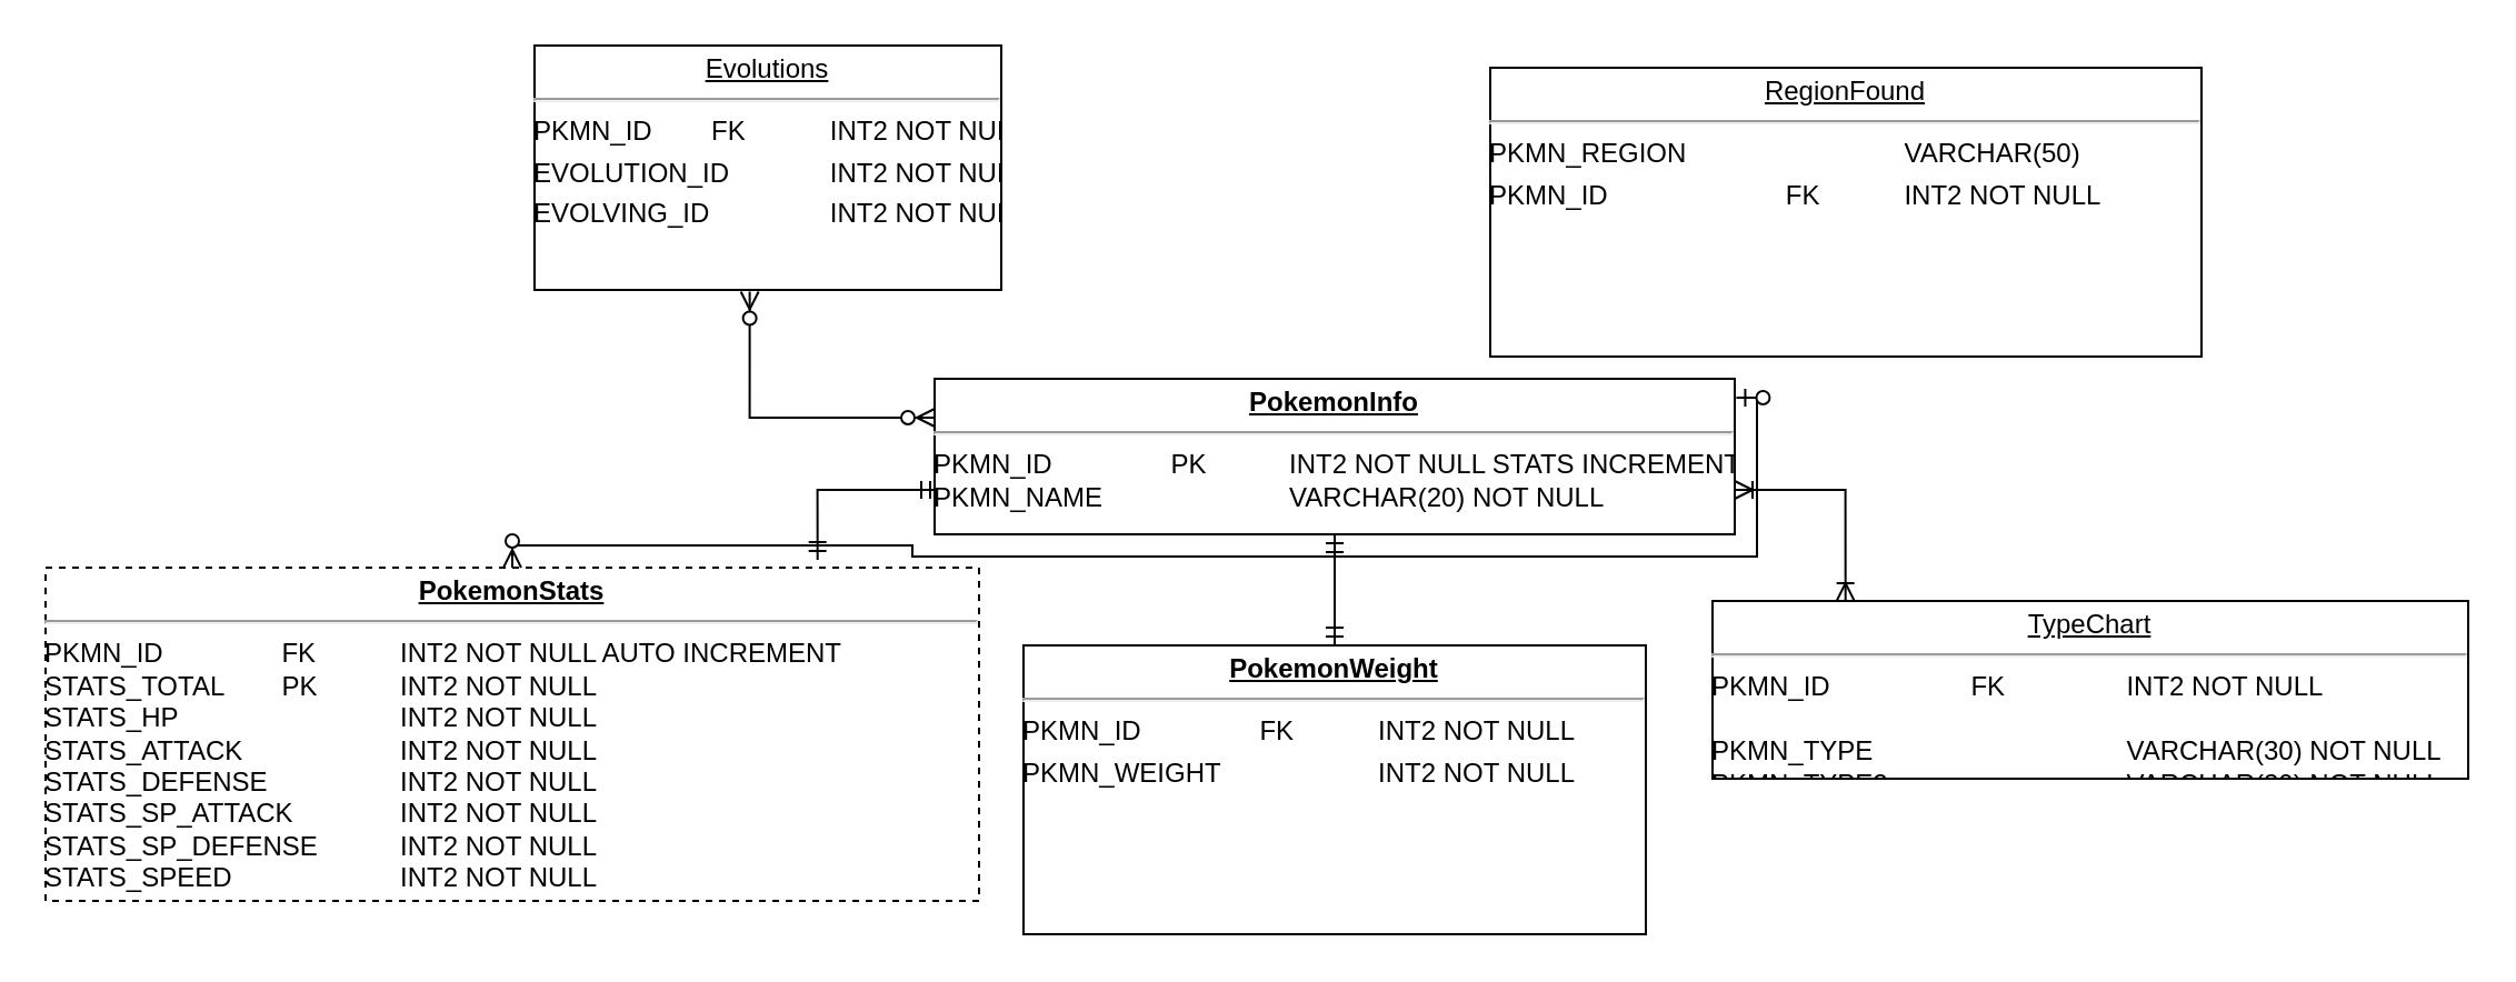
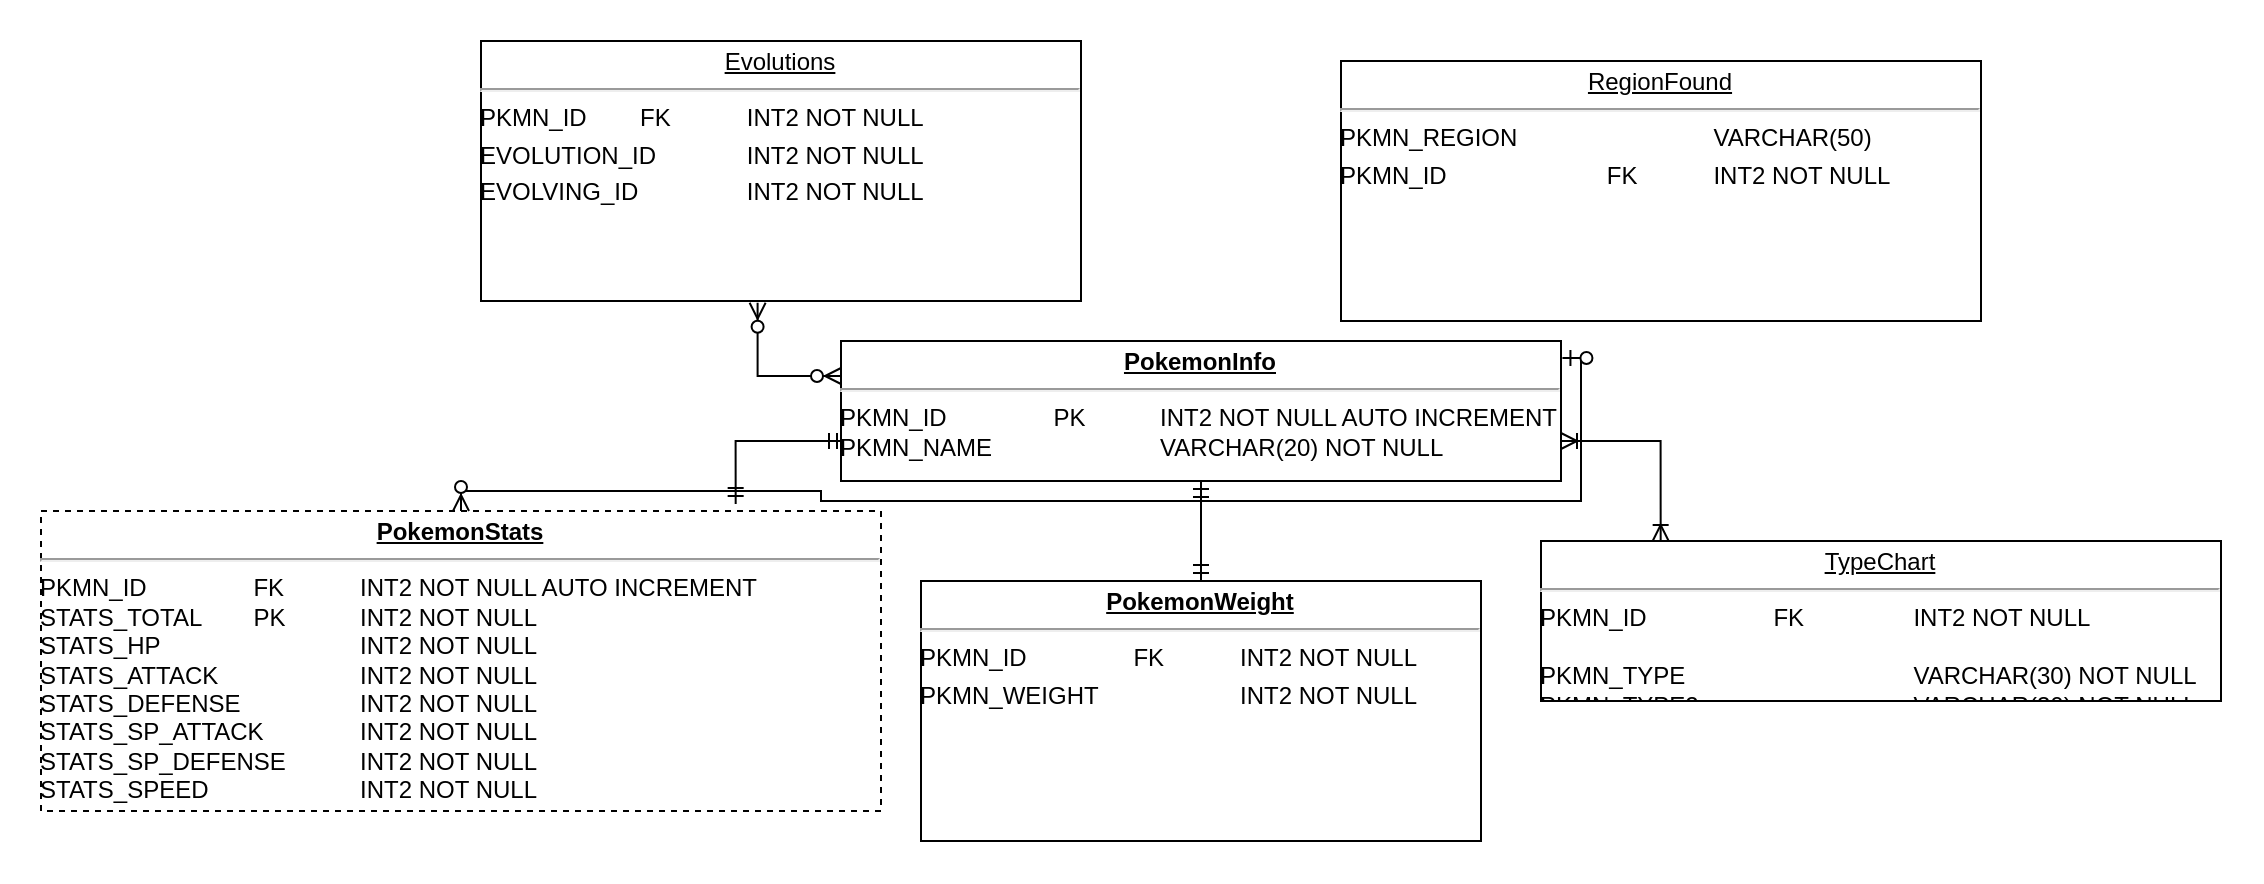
- <mxCell id="7" value="&lt;p style=&quot;text-align: center; margin: 4px 0px 0px; text-decoration: underline;&quot;&gt;Evolutions&lt;/p&gt;&lt;hr&gt;&lt;p style=&quot;margin: 4px 0px 0px;&quot;&gt;PKMN_ID&lt;span style=&quot;white-space: pre&quot;&gt;&#09;&lt;/span&gt;FK&lt;span style=&quot;white-space: pre;&quot;&gt;&#09;&lt;/span&gt;&lt;span style=&quot;white-space: pre;&quot;&gt;&#09;&lt;/span&gt;INT2 NOT NULL&lt;/p&gt;&lt;p style=&quot;margin: 4px 0px 0px;&quot;&gt;EVOLUTION_ID&lt;span style=&quot;white-space: pre;&quot;&gt;&#09;&lt;/span&gt;&lt;span style=&quot;white-space: pre;&quot;&gt;&#09;&lt;/span&gt;INT2 NOT NULL&lt;/p&gt;&lt;p style=&quot;margin: 4px 0px 0px;&quot;&gt;EVOLVING_ID&lt;span style=&quot;white-space: pre;&quot;&gt;&#09;&lt;/span&gt;&lt;span style=&quot;white-space: pre;&quot;&gt;&#09;&lt;/span&gt;INT2 NOT NULL&lt;/p&gt;" style="verticalAlign=top;align=left;overflow=fill;fontSize=12;fontFamily=Helvetica;html=1;rounded=0;shadow=0;comic=0;labelBackgroundColor=none;strokeWidth=1" parent="1" vertex="1"><mxGeometry x="240" y="20" width="210" height="110" as="geometry" /></mxCell>
+ <mxCell id="7" value="&lt;p style=&quot;text-align: center; margin: 4px 0px 0px; text-decoration: underline;&quot;&gt;Evolutions&lt;/p&gt;&lt;hr&gt;&lt;p style=&quot;margin: 4px 0px 0px;&quot;&gt;PKMN_ID&lt;span style=&quot;white-space: pre&quot;&gt;&#09;&lt;/span&gt;FK&lt;span style=&quot;white-space: pre;&quot;&gt;&#09;&lt;/span&gt;&lt;span style=&quot;white-space: pre;&quot;&gt;&#09;&lt;/span&gt;INT2 NOT NULL&lt;/p&gt;&lt;p style=&quot;margin: 4px 0px 0px;&quot;&gt;EVOLUTION_ID&lt;span style=&quot;white-space: pre;&quot;&gt;&#09;&lt;/span&gt;&lt;span style=&quot;white-space: pre;&quot;&gt;&#09;&lt;/span&gt;INT2 NOT NULL&lt;/p&gt;&lt;p style=&quot;margin: 4px 0px 0px;&quot;&gt;EVOLVING_ID&lt;span style=&quot;white-space: pre;&quot;&gt;&#09;&lt;/span&gt;&lt;span style=&quot;white-space: pre;&quot;&gt;&#09;&lt;/span&gt;INT2 NOT NULL&lt;/p&gt;" style="verticalAlign=top;align=left;overflow=fill;fontSize=12;fontFamily=Helvetica;html=1;rounded=0;shadow=0;comic=0;labelBackgroundColor=none;strokeWidth=1" parent="1" vertex="1"><mxGeometry x="240" y="20" width="300" height="130" as="geometry" /></mxCell>
- <mxCell id="5" value="&lt;p style=&quot;margin: 0px ; margin-top: 4px ; text-align: center ; text-decoration: underline&quot;&gt;&lt;b&gt;PokemonInfo&lt;/b&gt;&lt;br&gt;&lt;/p&gt;&lt;hr&gt;&lt;div&gt;PKMN_ID&lt;span style=&quot;white-space: pre&quot;&gt;&#09;&lt;/span&gt;&lt;span style=&quot;white-space: pre&quot;&gt;&#09;&lt;/span&gt;PK&lt;span style=&quot;white-space: pre;&quot;&gt;&#09;&lt;/span&gt;&lt;span style=&quot;white-space: pre;&quot;&gt;&#09;I&lt;/span&gt;NT2 NOT NULL STATS INCREMENT&lt;/div&gt;&lt;div&gt;PKMN_NAME&lt;span style=&quot;white-space: pre;&quot;&gt;&#09;&lt;/span&gt;&lt;span style=&quot;white-space: pre;&quot;&gt;&#09;&lt;/span&gt;&lt;span style=&quot;white-space: pre;&quot;&gt;&#09;&lt;/span&gt;&lt;span style=&quot;white-space: pre;&quot;&gt;&#09;&lt;/span&gt;VARCHAR(20) NOT NULL&lt;/div&gt;&lt;div&gt;&lt;br&gt;&lt;/div&gt;" style="verticalAlign=top;align=left;overflow=fill;fontSize=12;fontFamily=Helvetica;html=1;rounded=0;shadow=0;comic=0;labelBackgroundColor=none;strokeWidth=1" parent="1" vertex="1"><mxGeometry x="420" y="170" width="360" height="70" as="geometry" /></mxCell>
+ <mxCell id="5" value="&lt;p style=&quot;margin: 0px ; margin-top: 4px ; text-align: center ; text-decoration: underline&quot;&gt;&lt;b&gt;PokemonInfo&lt;/b&gt;&lt;br&gt;&lt;/p&gt;&lt;hr&gt;&lt;div&gt;PKMN_ID&lt;span style=&quot;white-space: pre&quot;&gt;&#09;&lt;/span&gt;&lt;span style=&quot;white-space: pre&quot;&gt;&#09;&lt;/span&gt;PK&lt;span style=&quot;white-space: pre;&quot;&gt;&#09;&lt;/span&gt;&lt;span style=&quot;white-space: pre;&quot;&gt;&#09;I&lt;/span&gt;NT2 NOT NULL AUTO INCREMENT&lt;/div&gt;&lt;div&gt;PKMN_NAME&lt;span style=&quot;white-space: pre;&quot;&gt;&#09;&lt;/span&gt;&lt;span style=&quot;white-space: pre;&quot;&gt;&#09;&lt;/span&gt;&lt;span style=&quot;white-space: pre;&quot;&gt;&#09;&lt;/span&gt;&lt;span style=&quot;white-space: pre;&quot;&gt;&#09;&lt;/span&gt;VARCHAR(20) NOT NULL&lt;/div&gt;&lt;div&gt;&lt;br&gt;&lt;/div&gt;" style="verticalAlign=top;align=left;overflow=fill;fontSize=12;fontFamily=Helvetica;html=1;rounded=0;shadow=0;comic=0;labelBackgroundColor=none;strokeWidth=1" parent="1" vertex="1"><mxGeometry x="420" y="170" width="360" height="70" as="geometry" /></mxCell>
